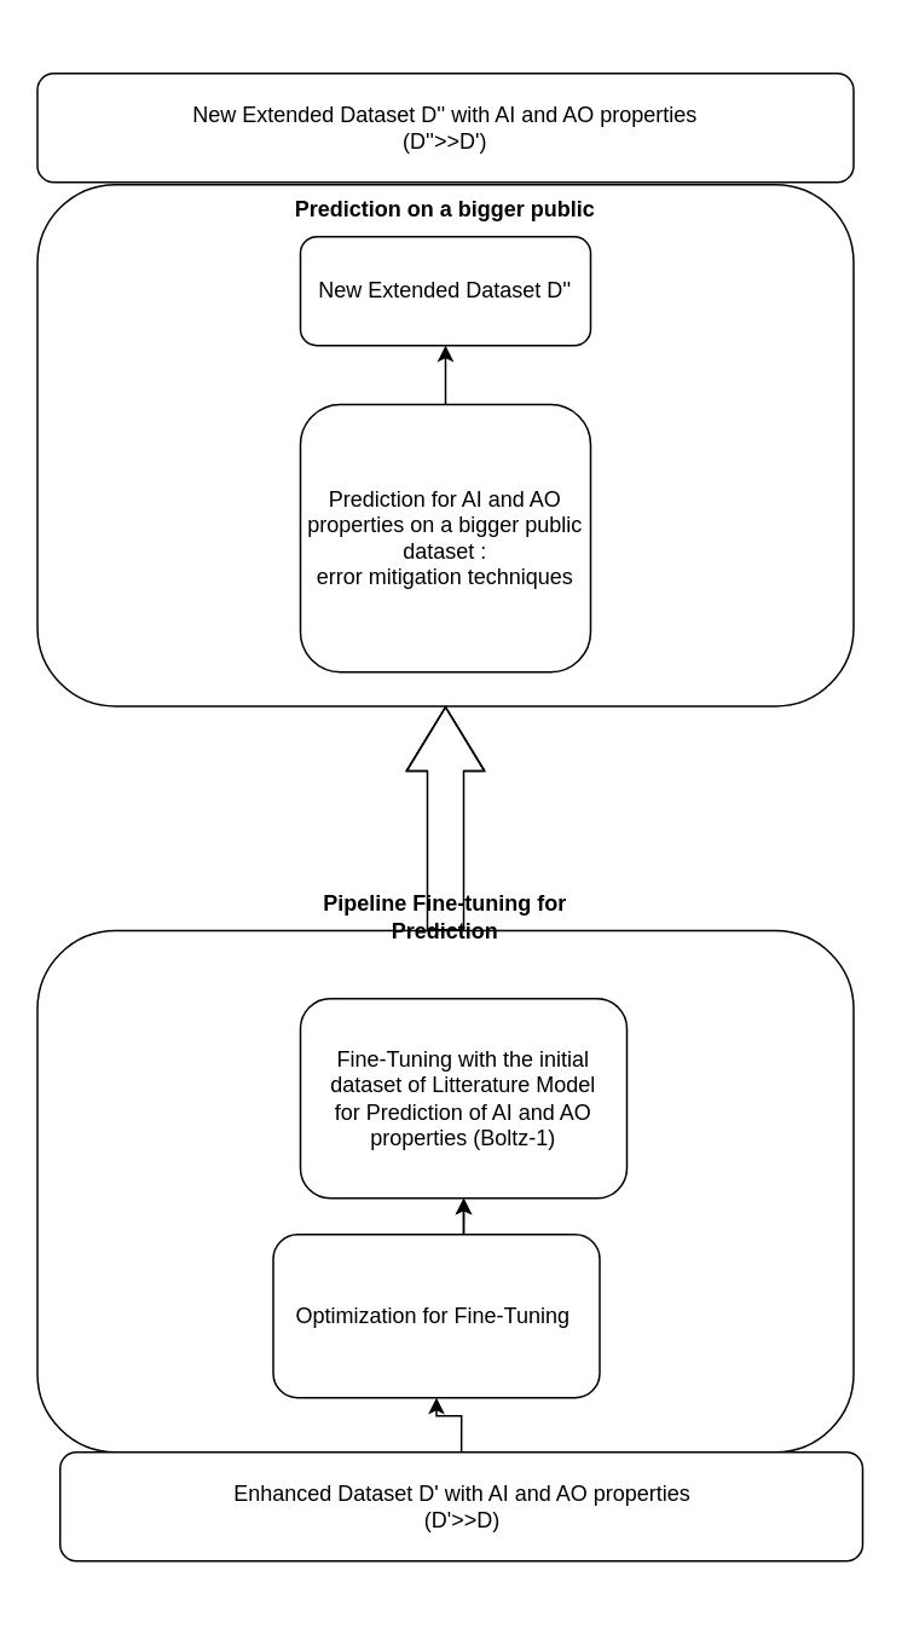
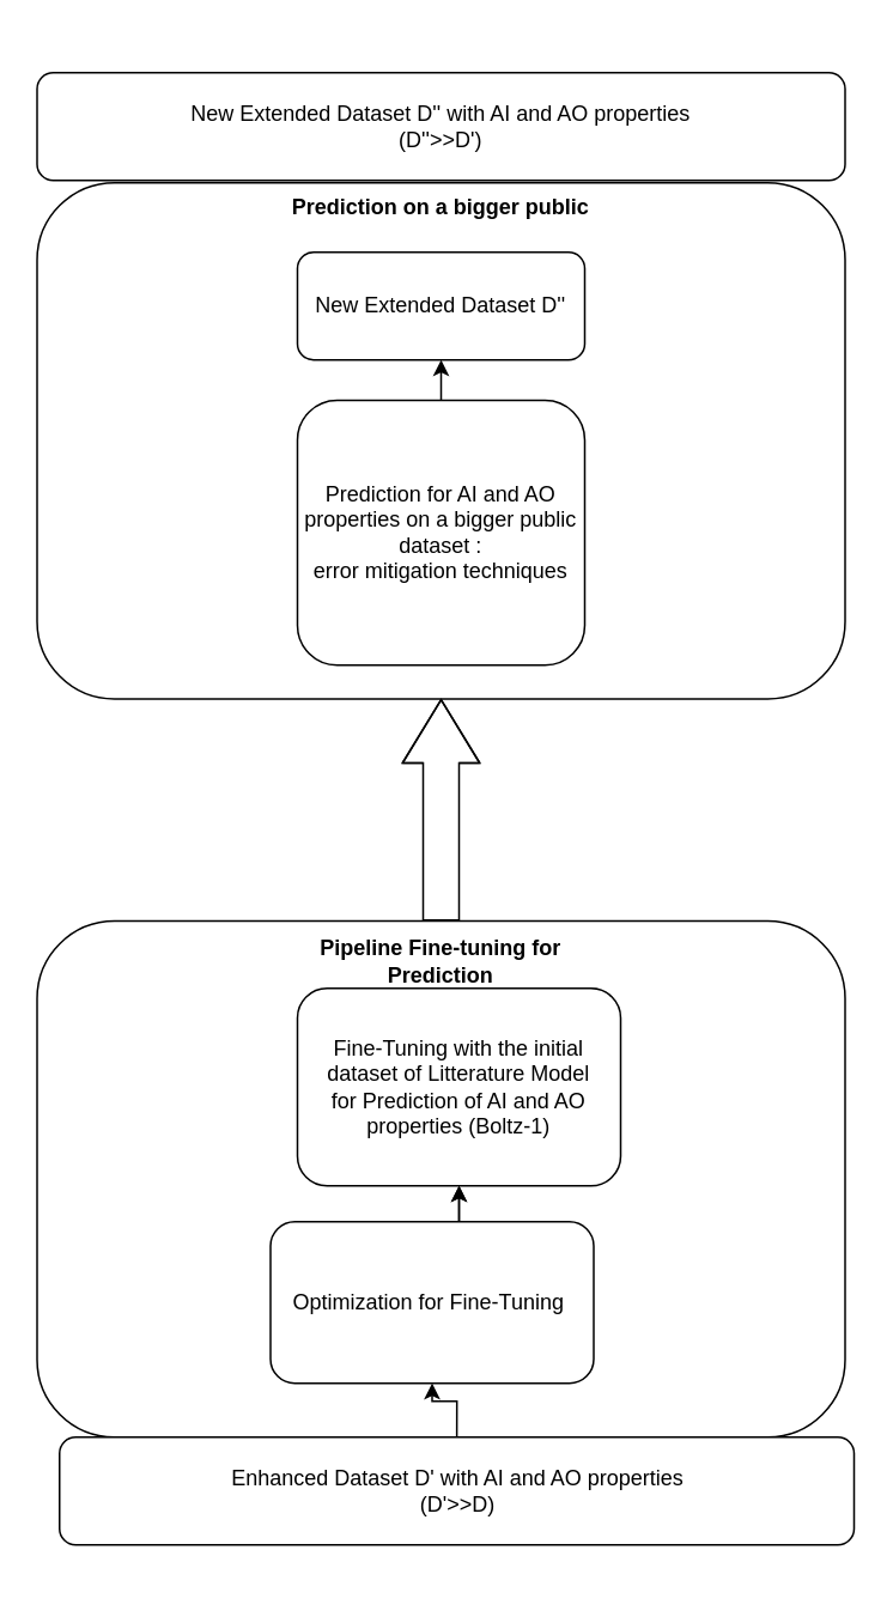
- <mxCell id="13" value="New Extended Dataset D''" style="rounded=1;whiteSpace=wrap;html=1;" vertex="1" parent="1"><mxGeometry x="165" y="130" width="160" height="60" as="geometry" /></mxCell>
+ <mxCell id="13" value="New Extended Dataset D''" style="rounded=1;whiteSpace=wrap;html=1;" vertex="1" parent="1"><mxGeometry x="165" y="140" width="160" height="60" as="geometry" /></mxCell>
- <mxCell id="3" value="&lt;b class=&quot;custom-cursor-default-hover&quot;&gt;Pipeline Fine-tuning for Prediction&lt;/b&gt;" style="text;html=1;align=center;verticalAlign=middle;whiteSpace=wrap;rounded=0;" vertex="1" parent="1"><mxGeometry x="155" y="490" width="180" height="30" as="geometry" /></mxCell>
+ <mxCell id="3" value="&lt;b class=&quot;custom-cursor-default-hover&quot;&gt;Pipeline Fine-tuning for Prediction&lt;/b&gt;" style="text;html=1;align=center;verticalAlign=middle;whiteSpace=wrap;rounded=0;" vertex="1" parent="1"><mxGeometry x="155" y="520" width="180" height="30" as="geometry" /></mxCell>
